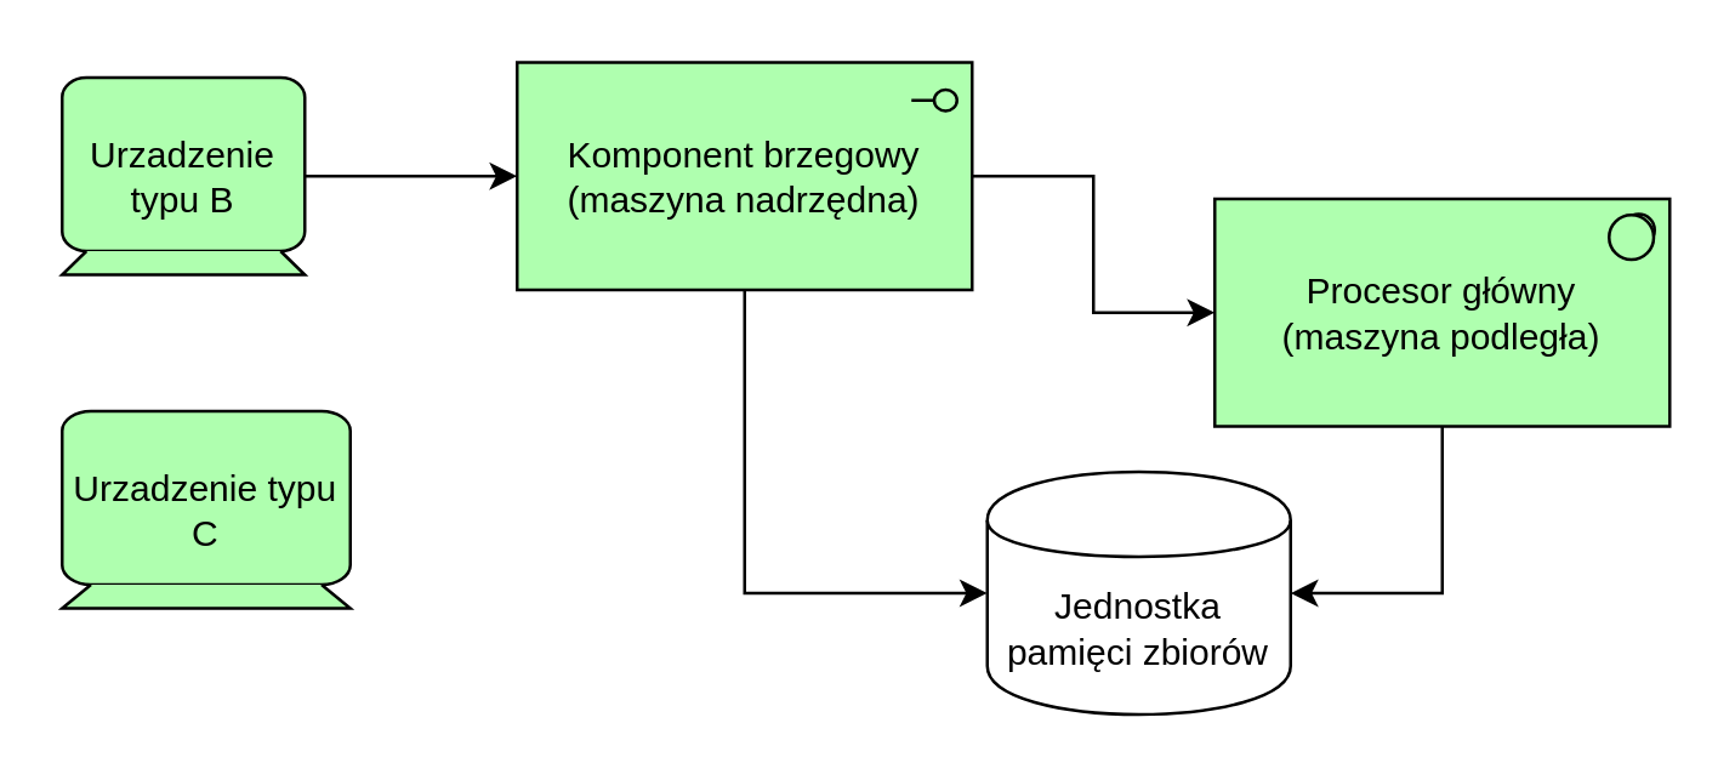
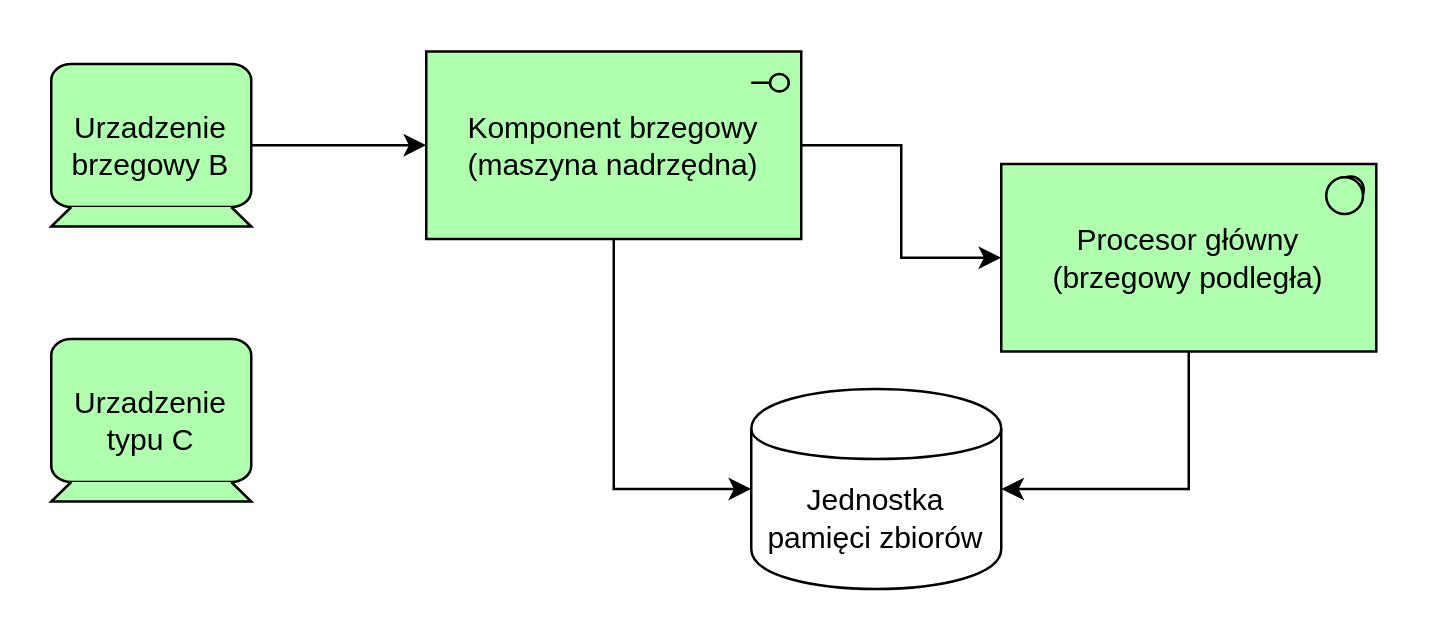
- <mxCell id="3" value="&lt;span style=&quot;white-space: normal&quot;&gt;Urzadzenie typu B&lt;/span&gt;" style="html=1;outlineConnect=0;whiteSpace=wrap;fillColor=#AFFFAF;strokeColor=#000000;shape=mxgraph.archimate3.device;" vertex="1" parent="1"><mxGeometry x="20" y="25" width="80" height="65" as="geometry" /></mxCell>
+ <mxCell id="3" value="&lt;span style=&quot;white-space: normal&quot;&gt;Urzadzenie brzegowy B&lt;/span&gt;" style="html=1;outlineConnect=0;whiteSpace=wrap;fillColor=#AFFFAF;strokeColor=#000000;shape=mxgraph.archimate3.device;" vertex="1" parent="1"><mxGeometry x="20" y="25" width="80" height="65" as="geometry" /></mxCell>
- <mxCell id="9" value="Procesor główny &lt;br&gt;(maszyna podległa)" style="html=1;outlineConnect=0;whiteSpace=wrap;fillColor=#AFFFAF;strokeColor=#000000;shape=mxgraph.archimate3.application;appType=sysSw;archiType=square;" vertex="1" parent="1"><mxGeometry x="400" y="65" width="150" height="75" as="geometry" /></mxCell>
+ <mxCell id="9" value="Procesor główny &lt;br&gt;(brzegowy podległa)" style="html=1;outlineConnect=0;whiteSpace=wrap;fillColor=#AFFFAF;strokeColor=#000000;shape=mxgraph.archimate3.application;appType=sysSw;archiType=square;" vertex="1" parent="1"><mxGeometry x="400" y="65" width="150" height="75" as="geometry" /></mxCell>
- <mxCell id="4" value="&lt;span style=&quot;white-space: normal&quot;&gt;Urzadzenie typu C&lt;/span&gt;" style="html=1;outlineConnect=0;whiteSpace=wrap;fillColor=#AFFFAF;strokeColor=#000000;shape=mxgraph.archimate3.device;" vertex="1" parent="1"><mxGeometry x="20" y="135" width="95" height="65" as="geometry" /></mxCell>
+ <mxCell id="4" value="&lt;span style=&quot;white-space: normal&quot;&gt;Urzadzenie typu C&lt;/span&gt;" style="html=1;outlineConnect=0;whiteSpace=wrap;fillColor=#AFFFAF;strokeColor=#000000;shape=mxgraph.archimate3.device;" vertex="1" parent="1"><mxGeometry x="20" y="135" width="80" height="65" as="geometry" /></mxCell>
- <mxCell id="10" value="Jednostka pamięci zbiorów" style="shape=cylinder;whiteSpace=wrap;html=1;boundedLbl=1;backgroundOutline=1;" vertex="1" parent="1"><mxGeometry x="325" y="155" width="100" height="80" as="geometry" /></mxCell>
+ <mxCell id="10" value="Jednostka pamięci zbiorów" style="shape=cylinder;whiteSpace=wrap;html=1;boundedLbl=1;backgroundOutline=1;" vertex="1" parent="1"><mxGeometry x="300" y="155" width="100" height="80" as="geometry" /></mxCell>
